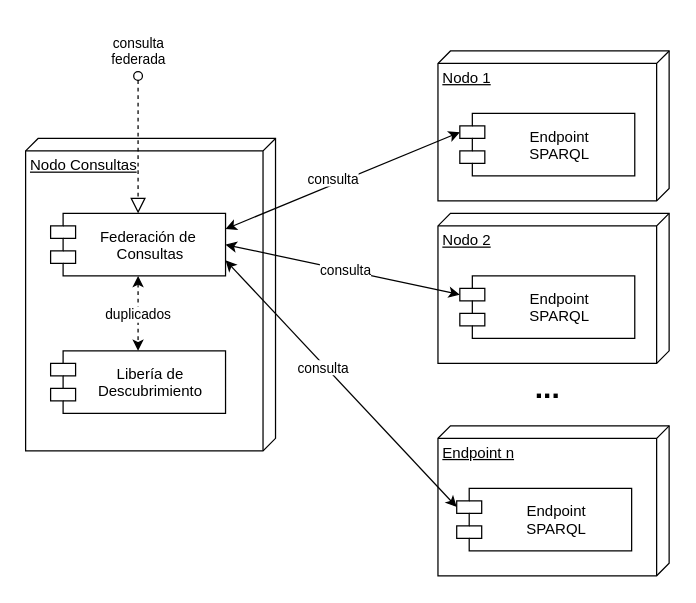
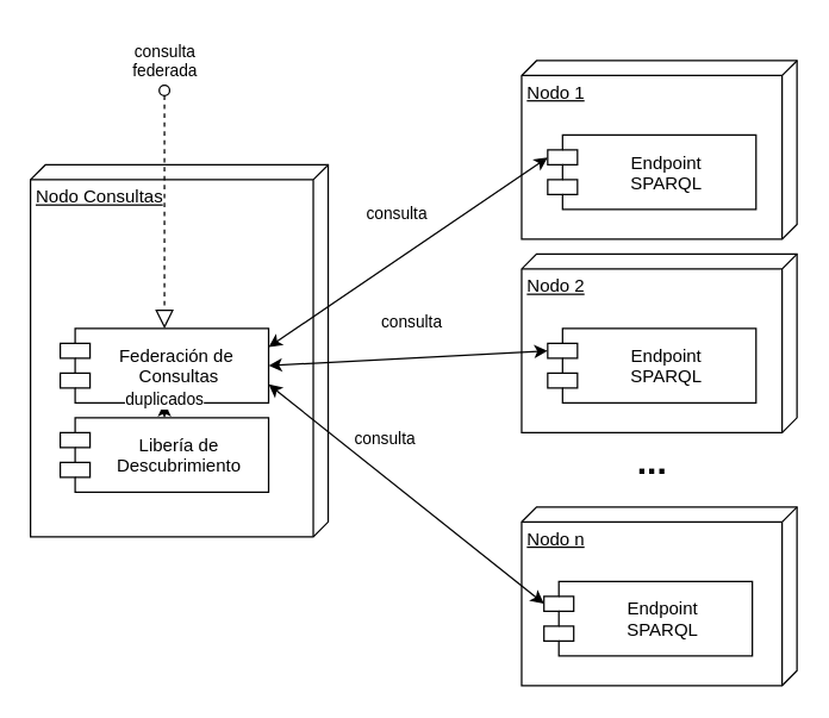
- <mxCell id="7" value="Federación de &#10;Consultas" style="shape=module;align=left;spacingLeft=20;align=center;verticalAlign=middle;" parent="1" vertex="1"><mxGeometry x="40" y="170" width="140" height="50" as="geometry" /></mxCell>
+ <mxCell id="7" value="Federación de &#10;Consultas" style="shape=module;align=left;spacingLeft=20;align=center;verticalAlign=middle;" parent="1" vertex="1"><mxGeometry x="40" y="220" width="140" height="50" as="geometry" /></mxCell>
- <mxCell id="2" value="Endpoint n&lt;br&gt;" style="verticalAlign=top;align=left;spacingTop=8;spacingLeft=2;spacingRight=12;shape=cube;size=10;direction=south;fontStyle=4;html=1;" parent="1" vertex="1"><mxGeometry x="350" y="340" width="185" height="120" as="geometry" /></mxCell>
+ <mxCell id="2" value="Nodo n&lt;br&gt;" style="verticalAlign=top;align=left;spacingTop=8;spacingLeft=2;spacingRight=12;shape=cube;size=10;direction=south;fontStyle=4;html=1;" parent="1" vertex="1"><mxGeometry x="350" y="340" width="185" height="120" as="geometry" /></mxCell>
